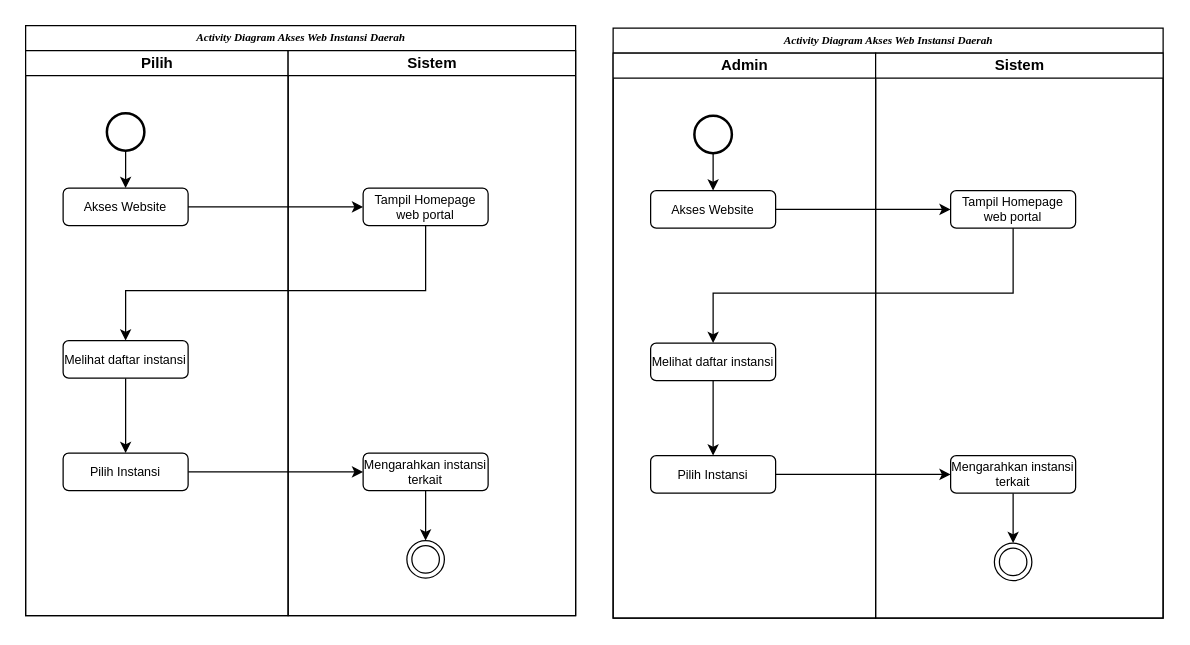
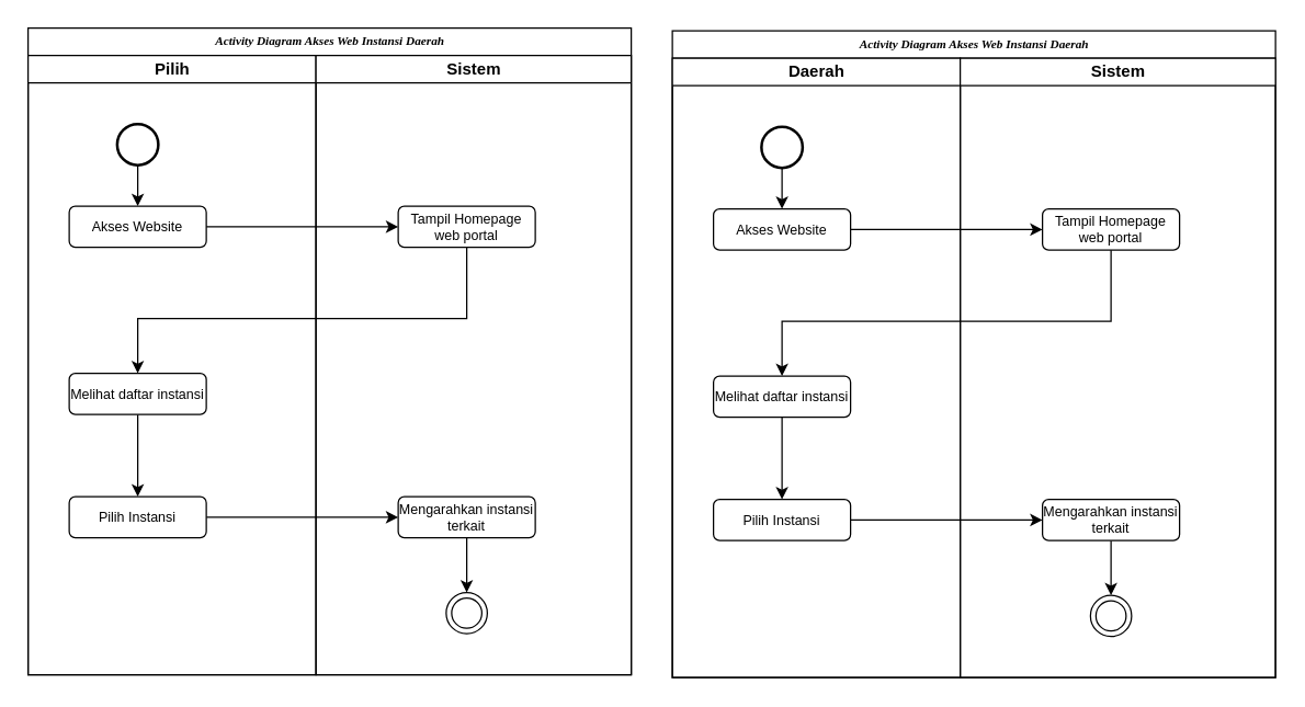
- <mxCell id="19" value="Admin" style="swimlane;html=1;startSize=20;" vertex="1" parent="18"><mxGeometry y="20" width="210" height="452" as="geometry" /></mxCell>
+ <mxCell id="19" value="Daerah" style="swimlane;html=1;startSize=20;" vertex="1" parent="18"><mxGeometry y="20" width="210" height="452" as="geometry" /></mxCell>
